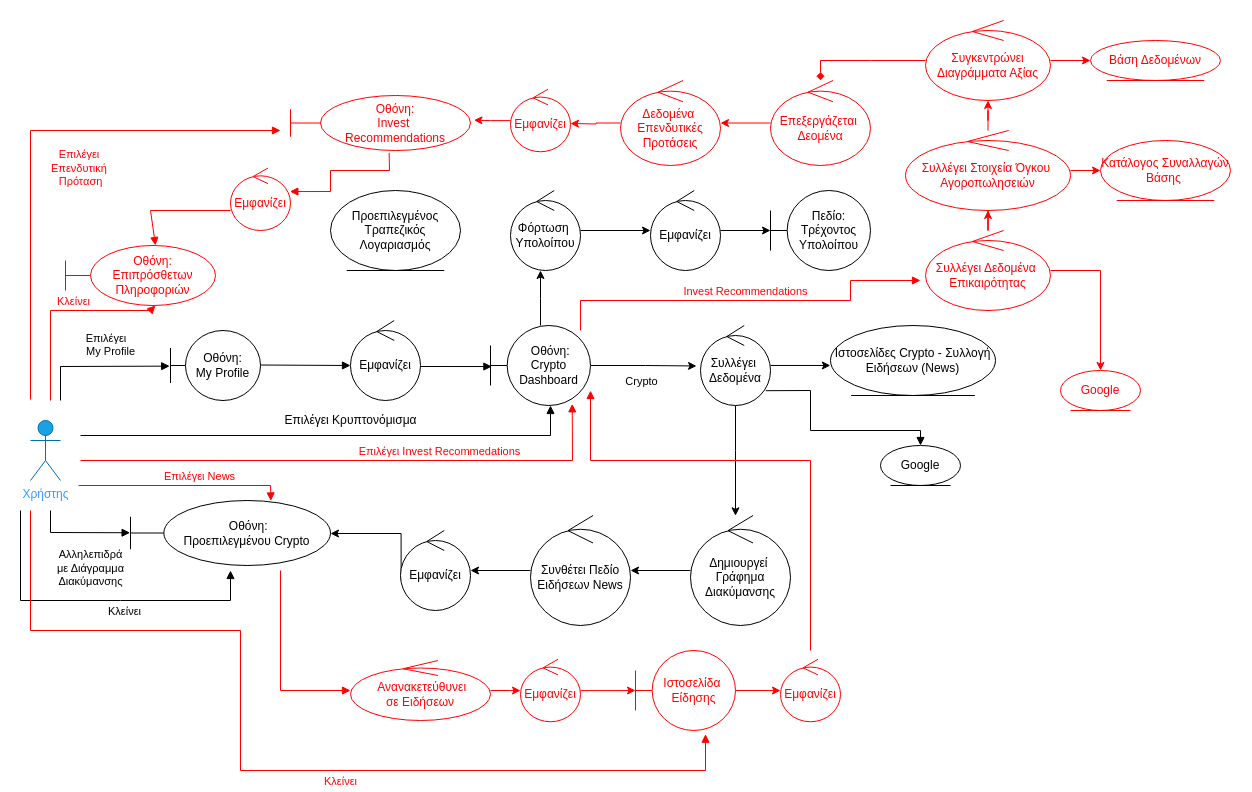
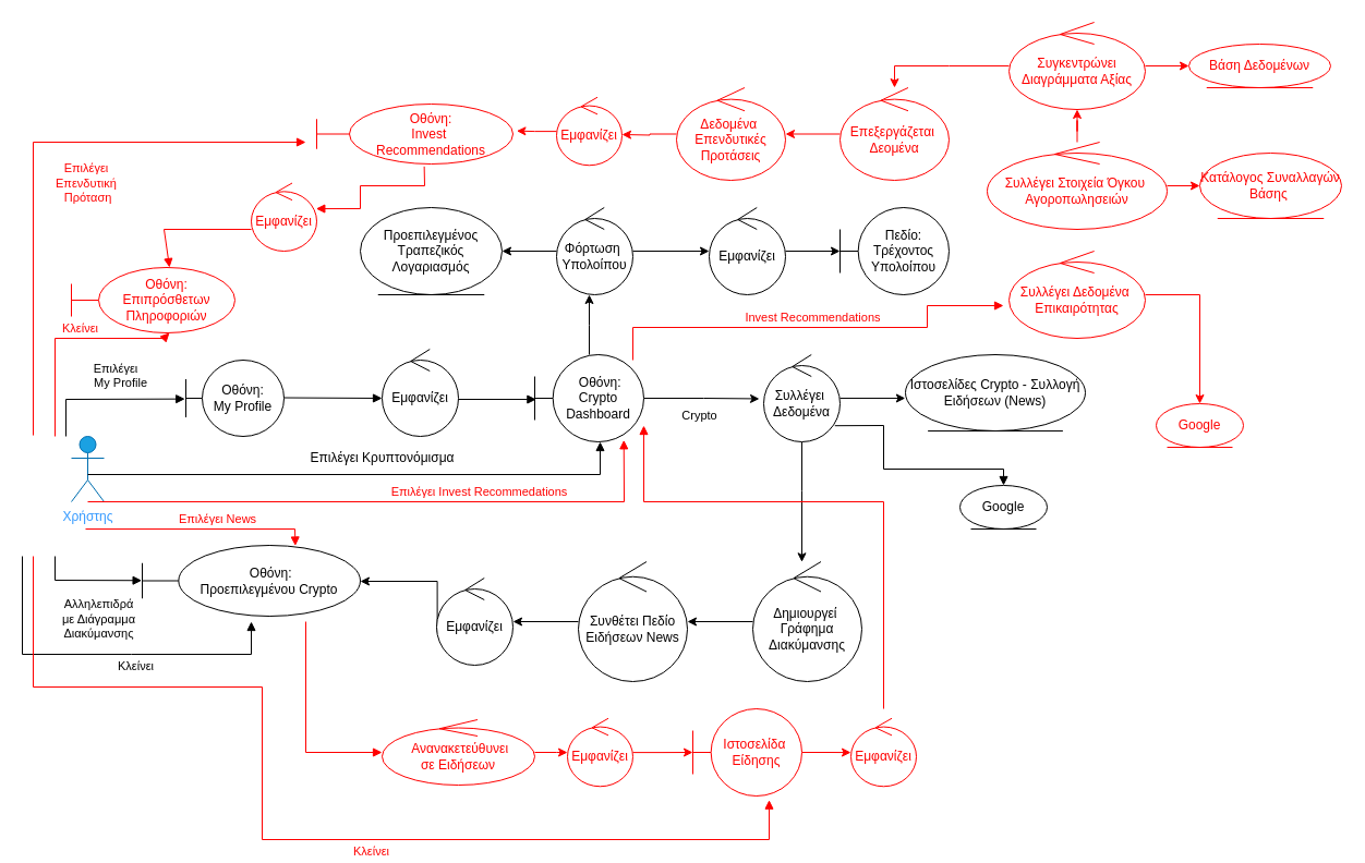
- <mxCell id="46" value="" style="edgeStyle=orthogonalEdgeStyle;rounded=0;orthogonalLoop=1;jettySize=auto;html=1;fontColor=#FF0000;strokeColor=#FF0000;endArrow=diamond;" edge="1" parent="1" source="47" target="52"><mxGeometry relative="1" as="geometry"><Array as="points"><mxPoint x="870" y="60" /><mxPoint x="870" y="60" /></Array></mxGeometry></mxCell>
+ <mxCell id="46" value="" style="edgeStyle=orthogonalEdgeStyle;rounded=0;orthogonalLoop=1;jettySize=auto;html=1;fontColor=#FF0000;strokeColor=#FF0000;" edge="1" parent="1" source="47" target="52"><mxGeometry relative="1" as="geometry"><Array as="points"><mxPoint x="870" y="60" /><mxPoint x="870" y="60" /></Array></mxGeometry></mxCell>
- <mxCell id="39" value="" style="edgeStyle=orthogonalEdgeStyle;rounded=0;orthogonalLoop=1;jettySize=auto;html=1;fontColor=#FF0000;strokeColor=#FF0000;" edge="1" parent="1" source="41" target="44"><mxGeometry relative="1" as="geometry" /></mxCell>
+ <mxCell id="14" value="" style="edgeStyle=orthogonalEdgeStyle;rounded=0;orthogonalLoop=1;jettySize=auto;html=1;" edge="1" parent="1" source="16" target="17"><mxGeometry relative="1" as="geometry" /></mxCell>
- <mxCell id="4" value="&lt;font color=&quot;#3399ff&quot;&gt;Χρήστης&lt;/font&gt;" style="shape=umlActor;verticalLabelPosition=bottom;verticalAlign=top;html=1;outlineConnect=0;fillColor=#1ba1e2;fontColor=#ffffff;strokeColor=#006EAF;" vertex="1" parent="1"><mxGeometry x="30" y="420" width="30" height="60" as="geometry" /></mxCell>
+ <mxCell id="4" value="&lt;font color=&quot;#3399ff&quot;&gt;Χρήστης&lt;/font&gt;" style="shape=umlActor;verticalLabelPosition=bottom;verticalAlign=top;html=1;outlineConnect=0;fillColor=#1ba1e2;fontColor=#ffffff;strokeColor=#006EAF;" vertex="1" parent="1"><mxGeometry x="65" y="400" width="30" height="60" as="geometry" /></mxCell>
